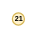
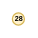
- <mxCell id="4" value="21" style="text;html=1;strokeColor=none;fillColor=none;align=center;verticalAlign=middle;whiteSpace=wrap;rounded=0;fontStyle=1" parent="2" vertex="1"><mxGeometry x="1" width="20" height="20" as="geometry" /></mxCell>
+ <mxCell id="4" value="28" style="text;html=1;strokeColor=none;fillColor=none;align=center;verticalAlign=middle;whiteSpace=wrap;rounded=0;fontStyle=1" parent="2" vertex="1"><mxGeometry x="1" width="20" height="20" as="geometry" /></mxCell>
